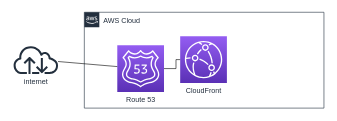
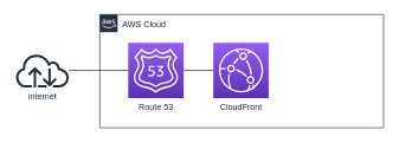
- <mxCell id="5" value="Route 53" style="sketch=0;points=[[0,0,0],[0.25,0,0],[0.5,0,0],[0.75,0,0],[1,0,0],[0,1,0],[0.25,1,0],[0.5,1,0],[0.75,1,0],[1,1,0],[0,0.25,0],[0,0.5,0],[0,0.75,0],[1,0.25,0],[1,0.5,0],[1,0.75,0]];outlineConnect=0;fontColor=#232F3E;gradientColor=#945DF2;gradientDirection=north;fillColor=#5A30B5;strokeColor=#ffffff;dashed=0;verticalLabelPosition=bottom;verticalAlign=top;align=center;html=1;fontSize=12;fontStyle=0;aspect=fixed;shape=mxgraph.aws4.resourceIcon;resIcon=mxgraph.aws4.route_53;" parent="2" vertex="1"><mxGeometry x="55" y="55" width="78" height="78" as="geometry" /></mxCell>
+ <mxCell id="5" value="Route 53" style="sketch=0;points=[[0,0,0],[0.25,0,0],[0.5,0,0],[0.75,0,0],[1,0,0],[0,1,0],[0.25,1,0],[0.5,1,0],[0.75,1,0],[1,1,0],[0,0.25,0],[0,0.5,0],[0,0.75,0],[1,0.25,0],[1,0.5,0],[1,0.75,0]];outlineConnect=0;fontColor=#232F3E;gradientColor=#945DF2;gradientDirection=north;fillColor=#5A30B5;strokeColor=#ffffff;dashed=0;verticalLabelPosition=bottom;verticalAlign=top;align=center;html=1;fontSize=12;fontStyle=0;aspect=fixed;shape=mxgraph.aws4.resourceIcon;resIcon=mxgraph.aws4.route_53;" parent="2" vertex="1"><mxGeometry x="40" y="40" width="78" height="78" as="geometry" /></mxCell>
